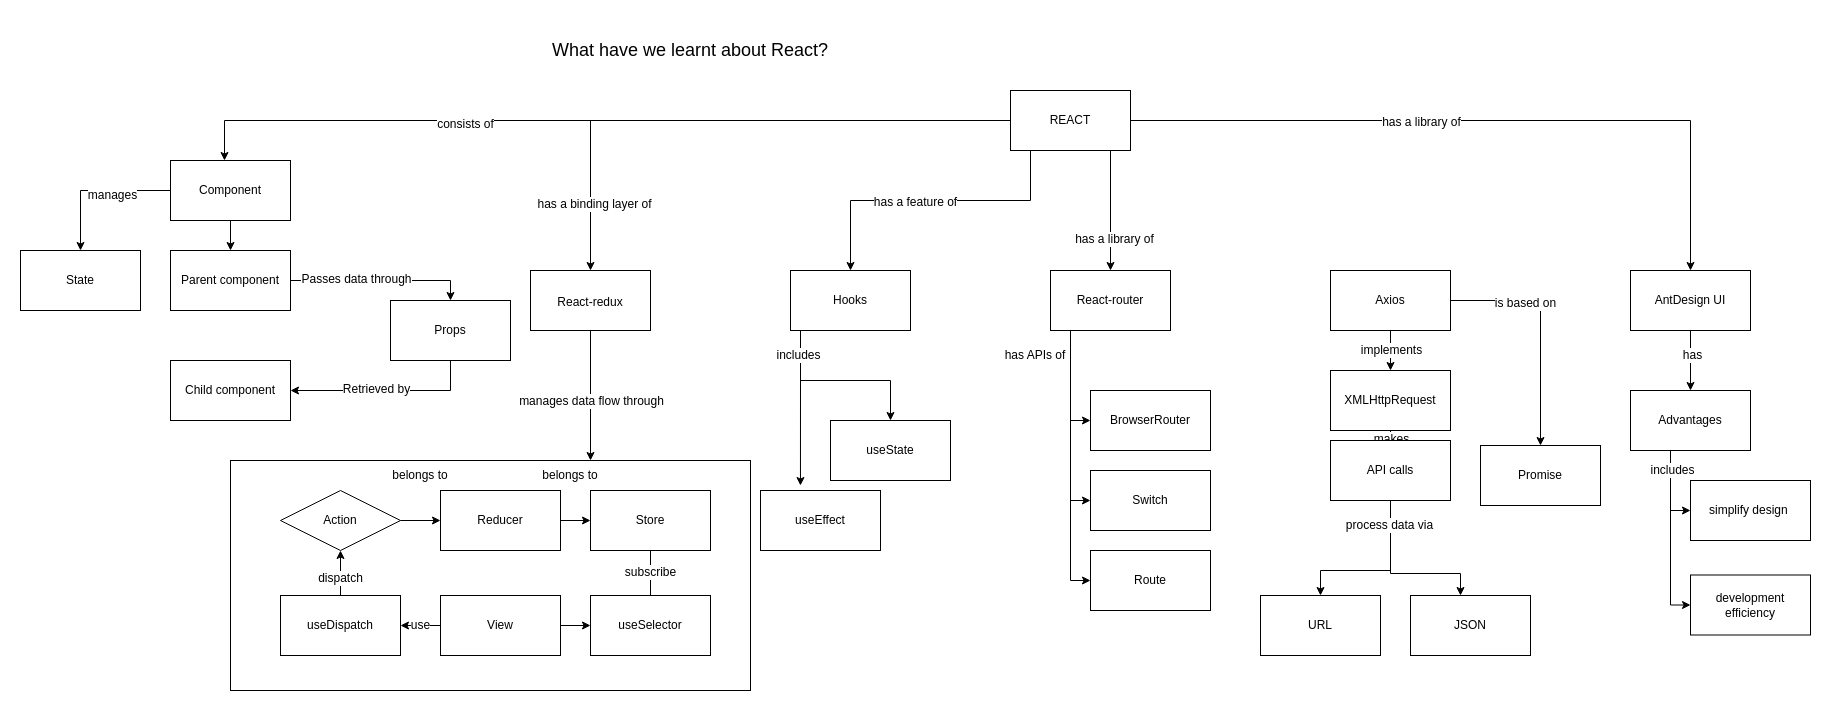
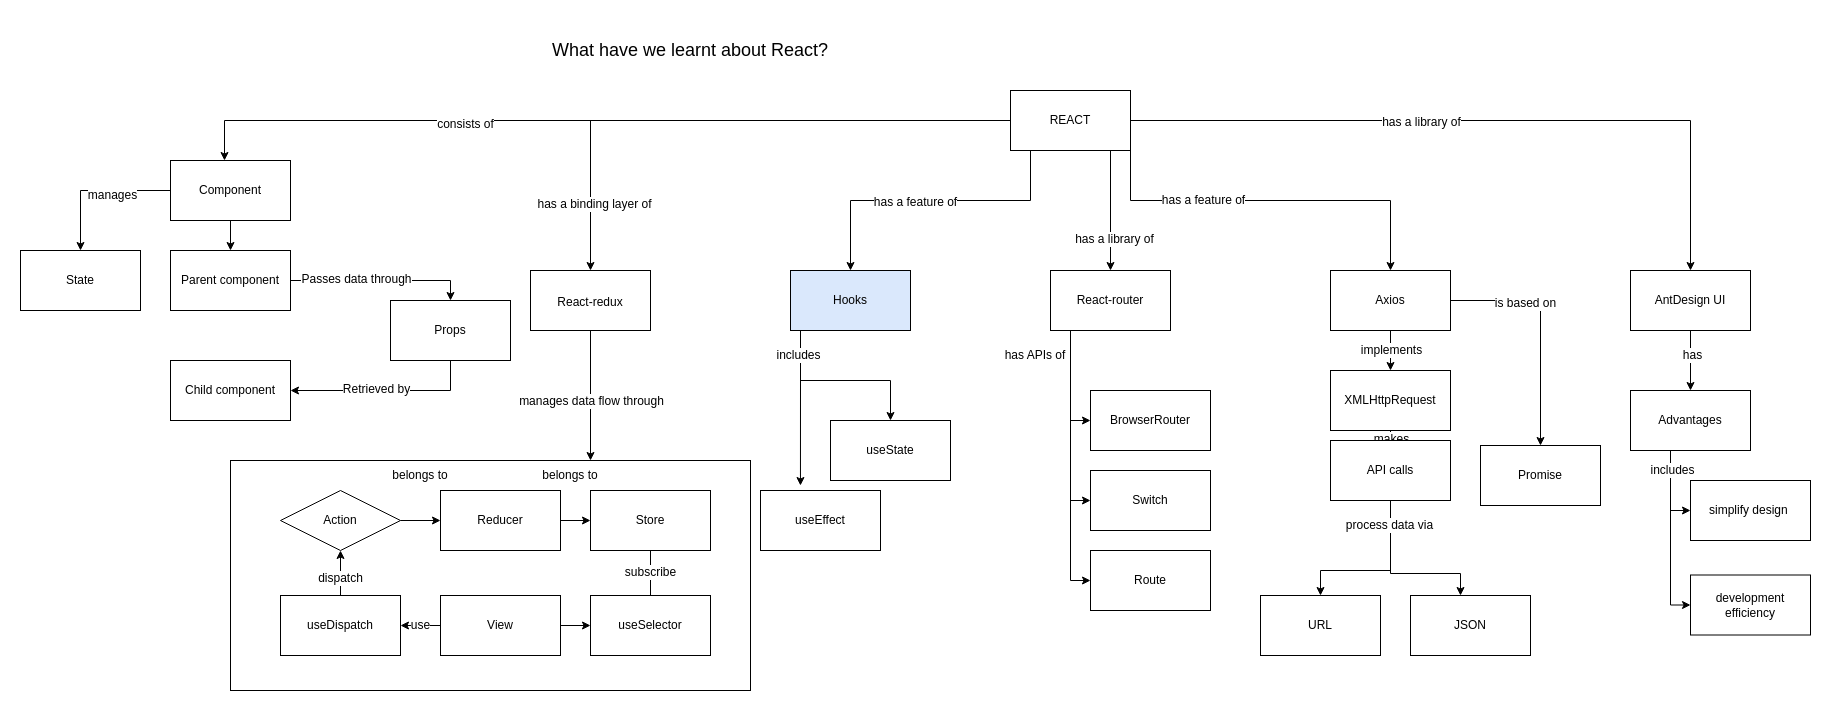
+ <mxCell id="9" style="edgeStyle=orthogonalEdgeStyle;rounded=0;orthogonalLoop=1;jettySize=auto;html=1;exitX=1;exitY=0.5;exitDx=0;exitDy=0;entryX=0.5;entryY=0;entryDx=0;entryDy=0;fontSize=12;" edge="1" parent="1" source="15" target="32"><mxGeometry relative="1" as="geometry"><Array as="points"><mxPoint x="1130" y="200" /><mxPoint x="1390" y="200" /></Array></mxGeometry></mxCell>
+ <mxCell id="10" value="has a feature of" style="edgeLabel;html=1;align=center;verticalAlign=middle;resizable=0;points=[];fontSize=12;" vertex="1" connectable="0" parent="9"><mxGeometry x="-0.259" y="1" relative="1" as="geometry"><mxPoint as="offset" /></mxGeometry></mxCell>
- <mxCell id="23" value="Hooks" style="rounded=0;whiteSpace=wrap;html=1;fontSize=12;" vertex="1" parent="1"><mxGeometry x="790" y="270" width="120" height="60" as="geometry" /></mxCell>
+ <mxCell id="23" value="Hooks" style="rounded=0;whiteSpace=wrap;html=1;fontSize=12;fillColor=#dae8fc;" vertex="1" parent="1"><mxGeometry x="790" y="270" width="120" height="60" as="geometry" /></mxCell>
